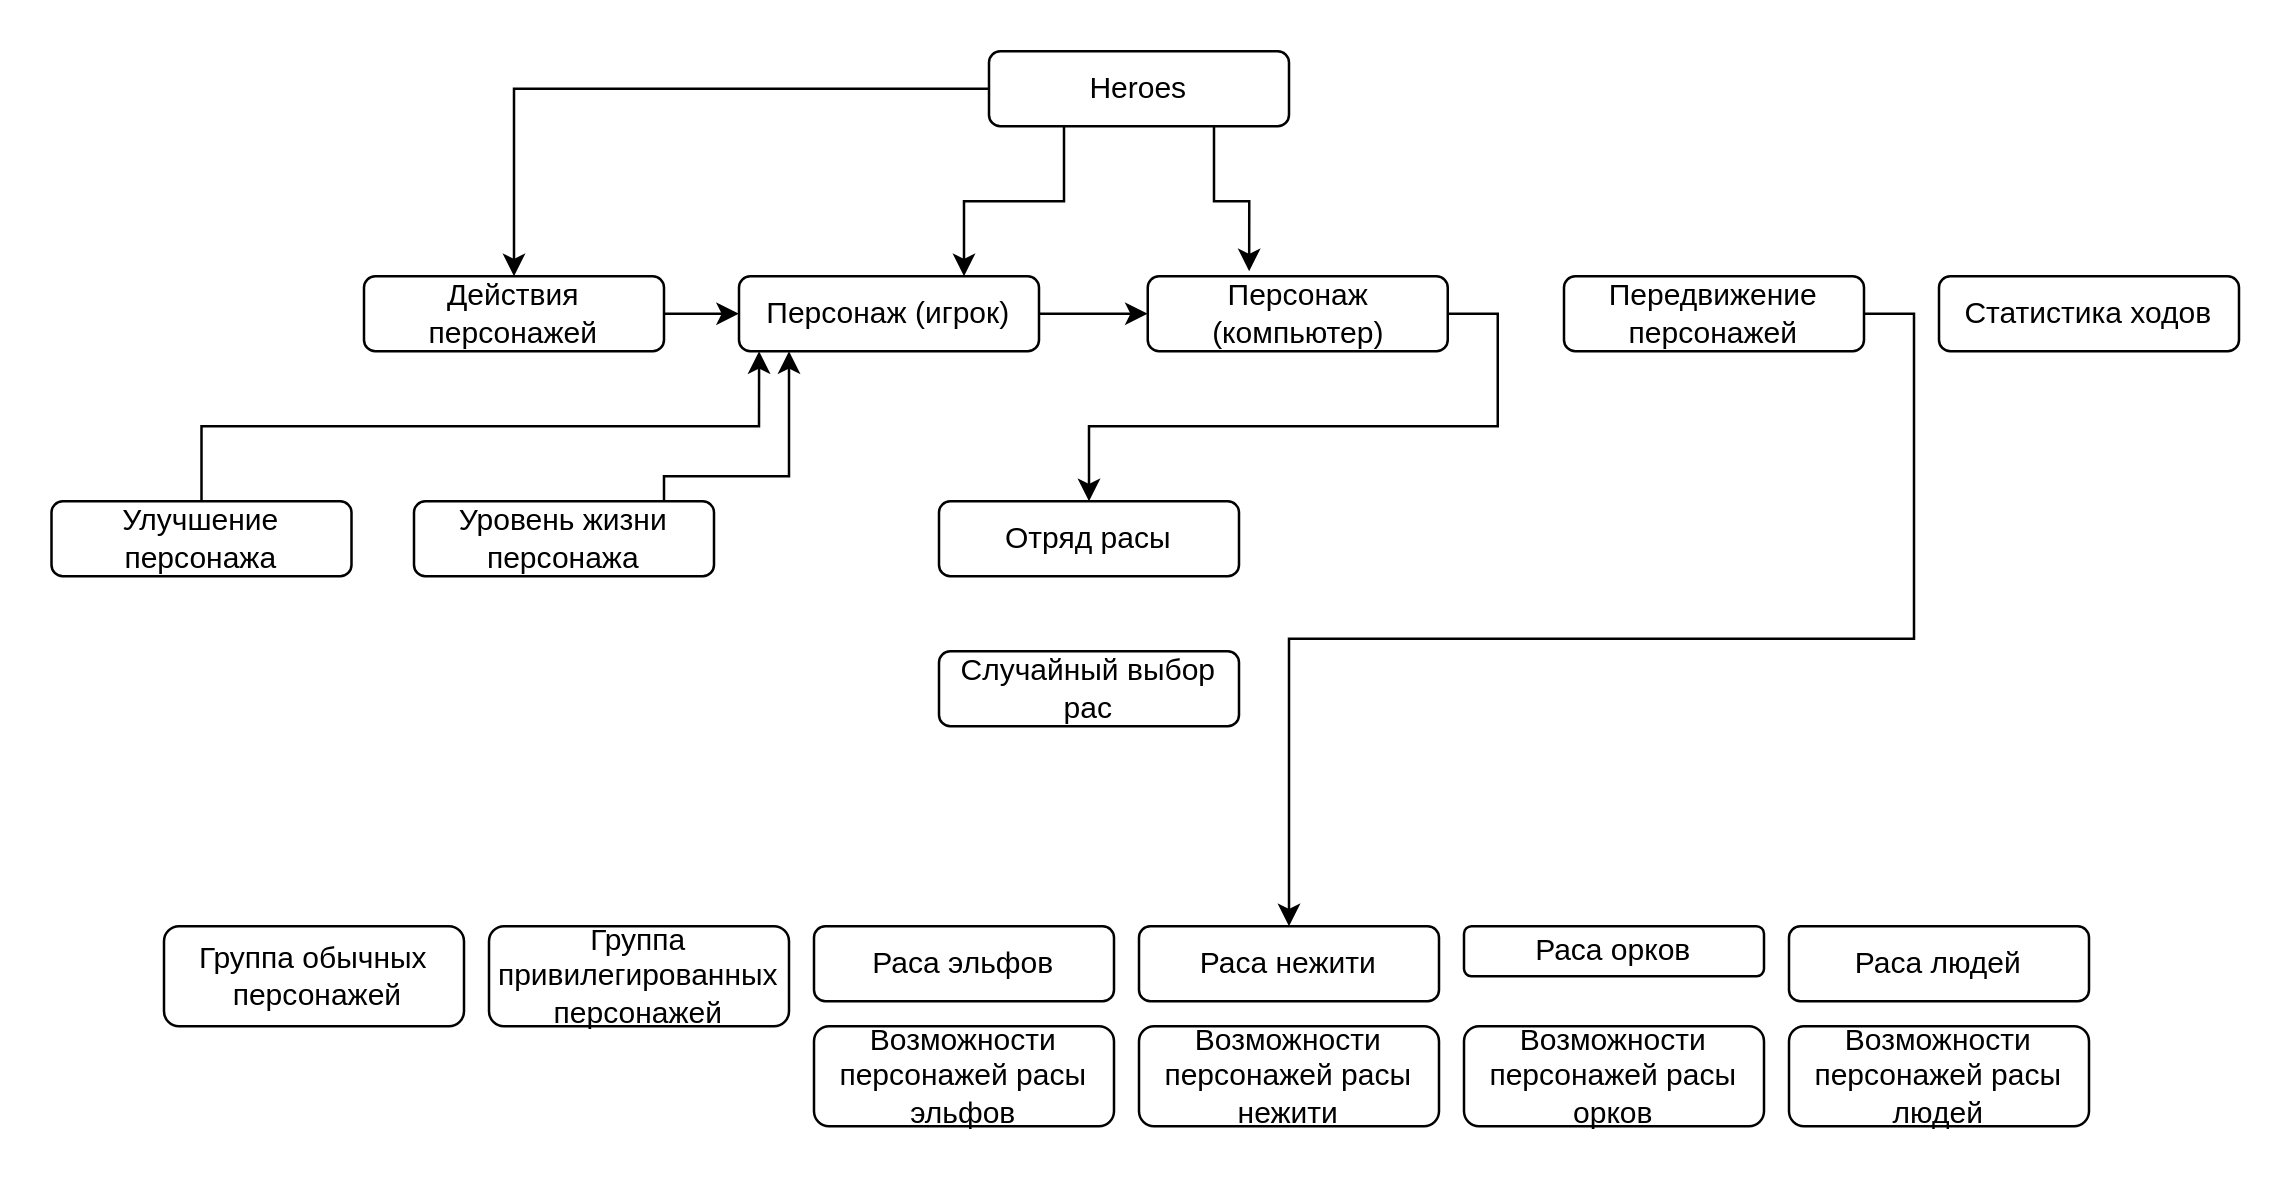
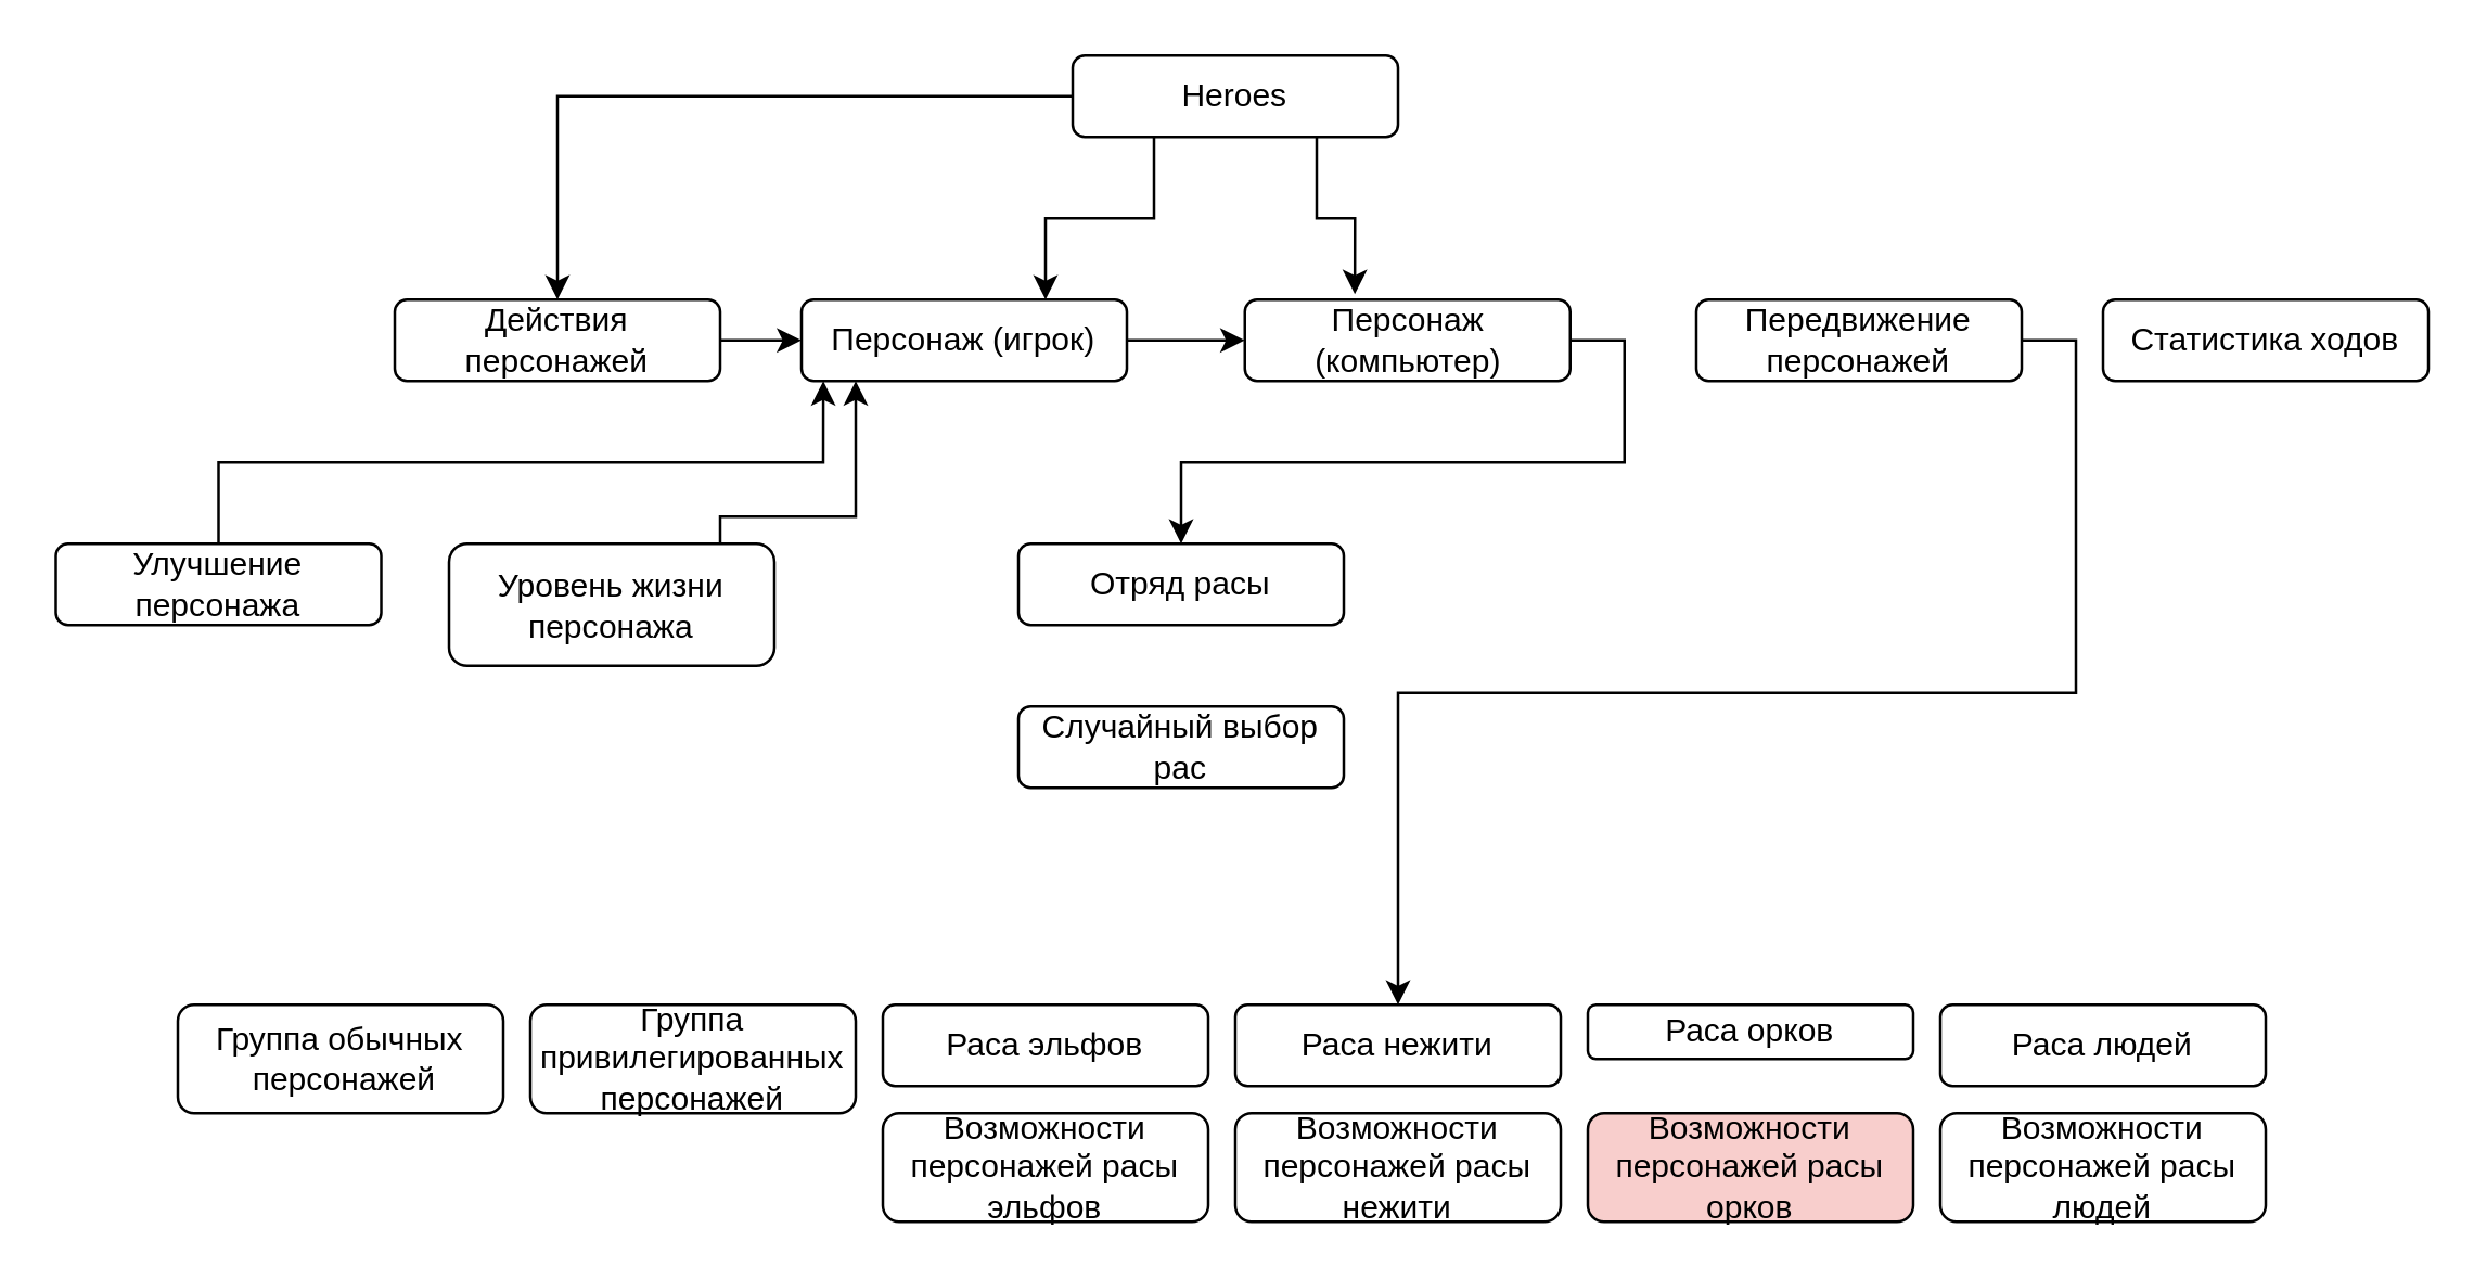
- <mxCell id="9" value="Уровень жизни персонажа" style="rounded=1;whiteSpace=wrap;html=1;" parent="1" vertex="1"><mxGeometry x="165" y="200" width="120" height="30" as="geometry" /></mxCell>
+ <mxCell id="9" value="Уровень жизни персонажа" style="rounded=1;whiteSpace=wrap;html=1;" parent="1" vertex="1"><mxGeometry x="165" y="200" width="120" height="45" as="geometry" /></mxCell>
- <mxCell id="20" value="Возможности персонажей расы орков" style="rounded=1;whiteSpace=wrap;html=1;" vertex="1" parent="1"><mxGeometry x="585" y="410" width="120" height="40" as="geometry" /></mxCell>
+ <mxCell id="20" value="Возможности персонажей расы орков" style="rounded=1;whiteSpace=wrap;html=1;fillColor=#f8cecc;" vertex="1" parent="1"><mxGeometry x="585" y="410" width="120" height="40" as="geometry" /></mxCell>
